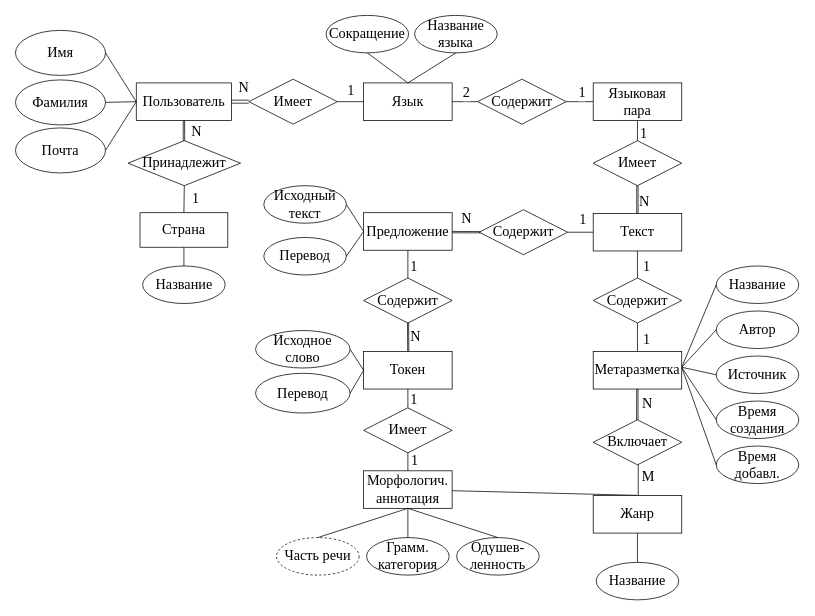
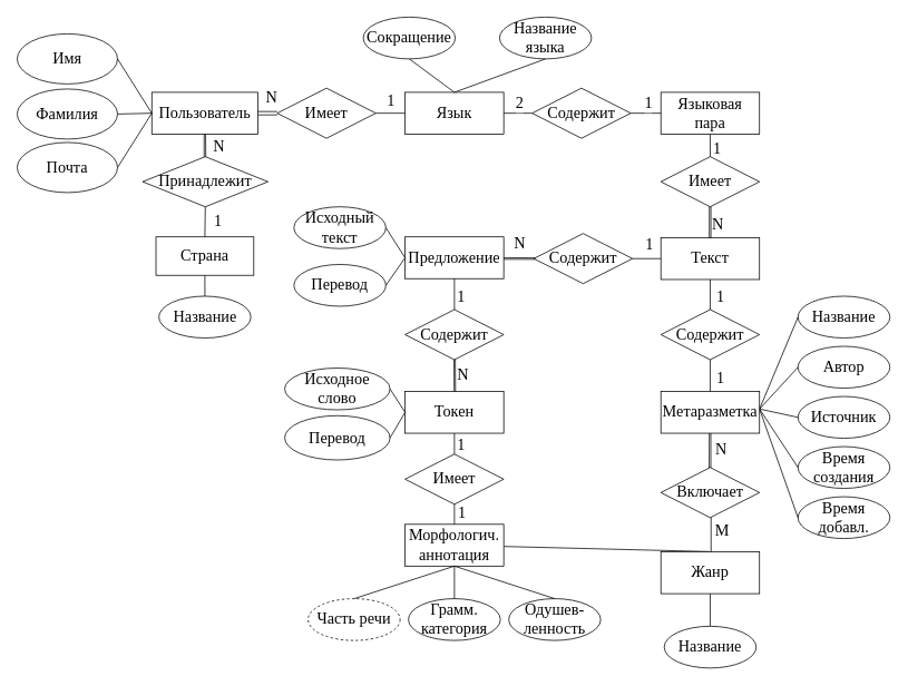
- <mxCell id="17" value="Название языка" style="ellipse;whiteSpace=wrap;html=1;fontFamily=Times New Roman;fontSize=19;" parent="1" vertex="1"><mxGeometry x="552" y="20" width="110" height="50" as="geometry" /></mxCell>
+ <mxCell id="17" value="Название языка" style="ellipse;whiteSpace=wrap;html=1;fontFamily=Times New Roman;fontSize=19;" parent="1" vertex="1"><mxGeometry x="597" y="20" width="110" height="50" as="geometry" /></mxCell>
